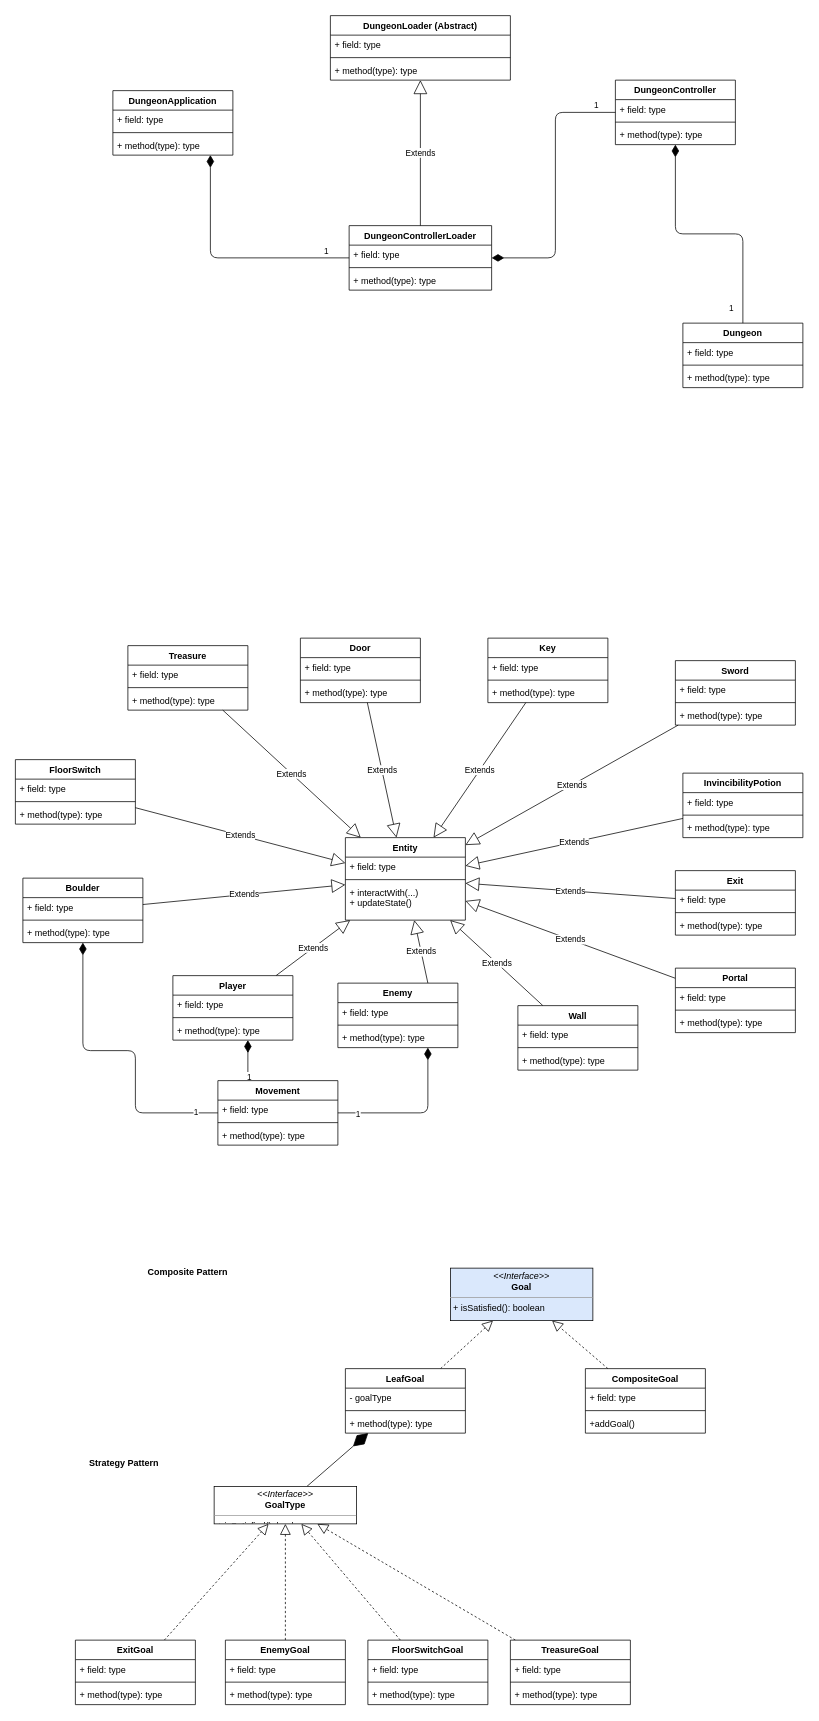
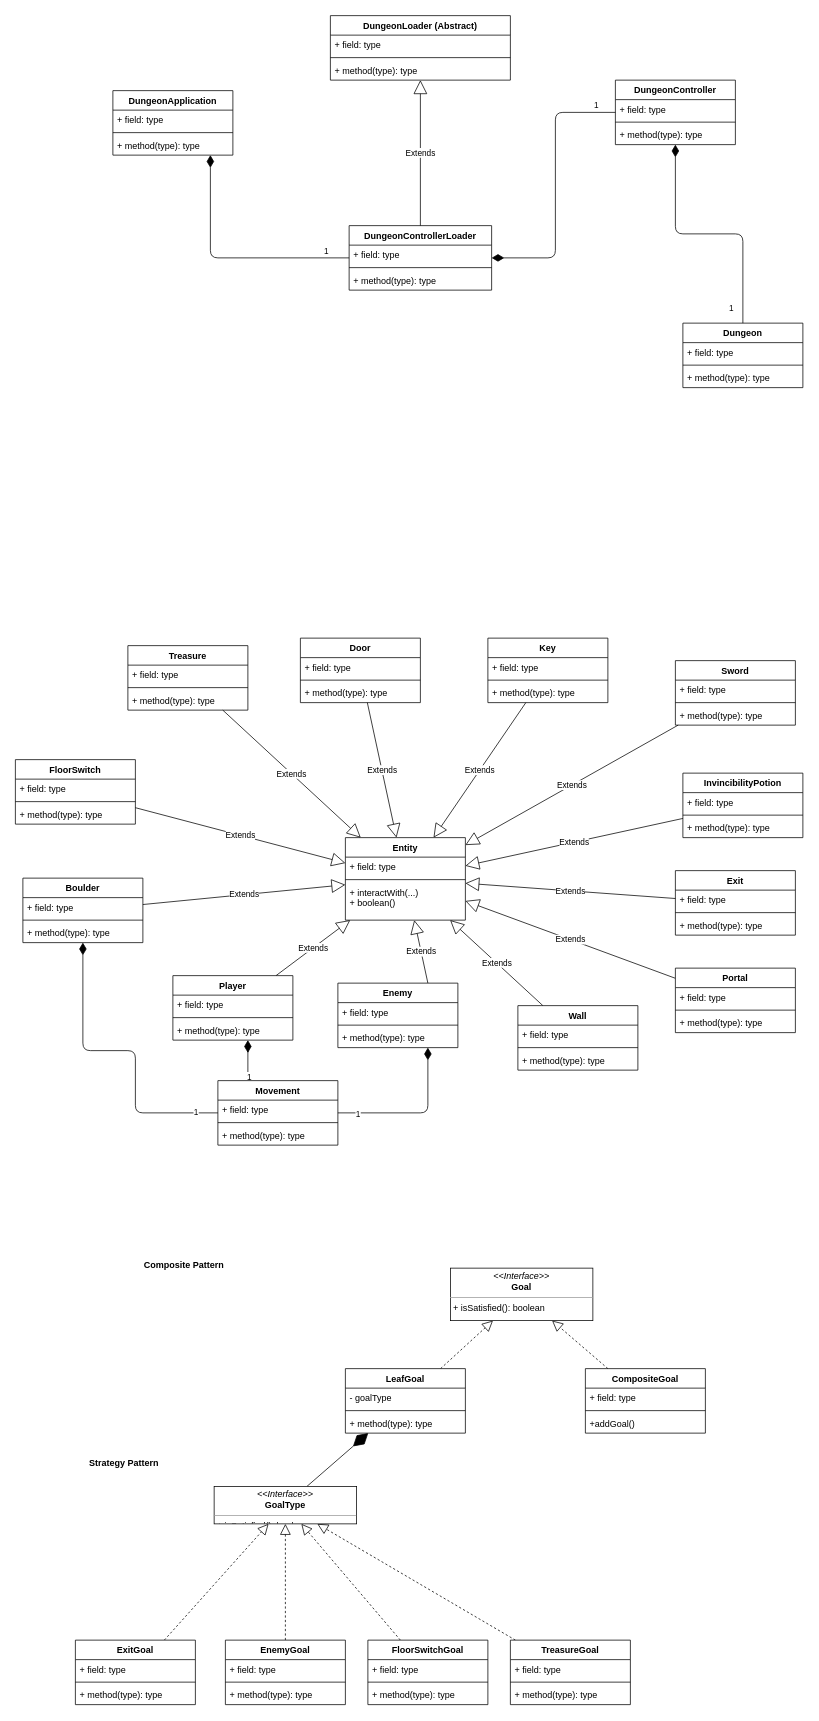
- <mxCell id="103" value="+ interactWith(...)&#10;+ updateState()" style="text;strokeColor=none;fillColor=none;align=left;verticalAlign=top;spacingLeft=4;spacingRight=4;overflow=hidden;rotatable=0;points=[[0,0.5],[1,0.5]];portConstraint=eastwest;" parent="100" vertex="1"><mxGeometry y="60" width="160" height="50" as="geometry" /></mxCell>
+ <mxCell id="103" value="+ interactWith(...)&#10;+ boolean()" style="text;strokeColor=none;fillColor=none;align=left;verticalAlign=top;spacingLeft=4;spacingRight=4;overflow=hidden;rotatable=0;points=[[0,0.5],[1,0.5]];portConstraint=eastwest;" parent="100" vertex="1"><mxGeometry y="60" width="160" height="50" as="geometry" /></mxCell>
- <mxCell id="59" value="Composite Pattern" style="text;align=center;fontStyle=1;verticalAlign=middle;spacingLeft=3;spacingRight=3;strokeColor=none;rotatable=0;points=[[0,0.5],[1,0.5]];portConstraint=eastwest;" parent="1" vertex="1"><mxGeometry x="110" y="1680" width="280" height="30" as="geometry" /></mxCell>
+ <mxCell id="59" value="Composite Pattern" style="text;align=center;fontStyle=1;verticalAlign=middle;spacingLeft=3;spacingRight=3;strokeColor=none;rotatable=0;points=[[0,0.5],[1,0.5]];portConstraint=eastwest;" parent="1" vertex="1"><mxGeometry x="105" y="1670" width="280" height="30" as="geometry" /></mxCell>
- <mxCell id="105" value="&lt;p style=&quot;margin: 0px ; margin-top: 4px ; text-align: center&quot;&gt;&lt;i&gt;&amp;lt;&amp;lt;Interface&amp;gt;&amp;gt;&lt;/i&gt;&lt;br&gt;&lt;b&gt;Goal&lt;/b&gt;&lt;/p&gt;&lt;hr size=&quot;1&quot;&gt;&lt;p style=&quot;margin: 0px ; margin-left: 4px&quot;&gt;+ isSatisfied(): boolean&lt;/p&gt;" style="verticalAlign=top;align=left;overflow=fill;fontSize=12;fontFamily=Helvetica;html=1;fillColor=#dae8fc;" parent="1" vertex="1"><mxGeometry x="600" y="1690" width="190" height="70" as="geometry" /></mxCell>
+ <mxCell id="105" value="&lt;p style=&quot;margin: 0px ; margin-top: 4px ; text-align: center&quot;&gt;&lt;i&gt;&amp;lt;&amp;lt;Interface&amp;gt;&amp;gt;&lt;/i&gt;&lt;br&gt;&lt;b&gt;Goal&lt;/b&gt;&lt;/p&gt;&lt;hr size=&quot;1&quot;&gt;&lt;p style=&quot;margin: 0px ; margin-left: 4px&quot;&gt;+ isSatisfied(): boolean&lt;/p&gt;" style="verticalAlign=top;align=left;overflow=fill;fontSize=12;fontFamily=Helvetica;html=1;" parent="1" vertex="1"><mxGeometry x="600" y="1690" width="190" height="70" as="geometry" /></mxCell>
